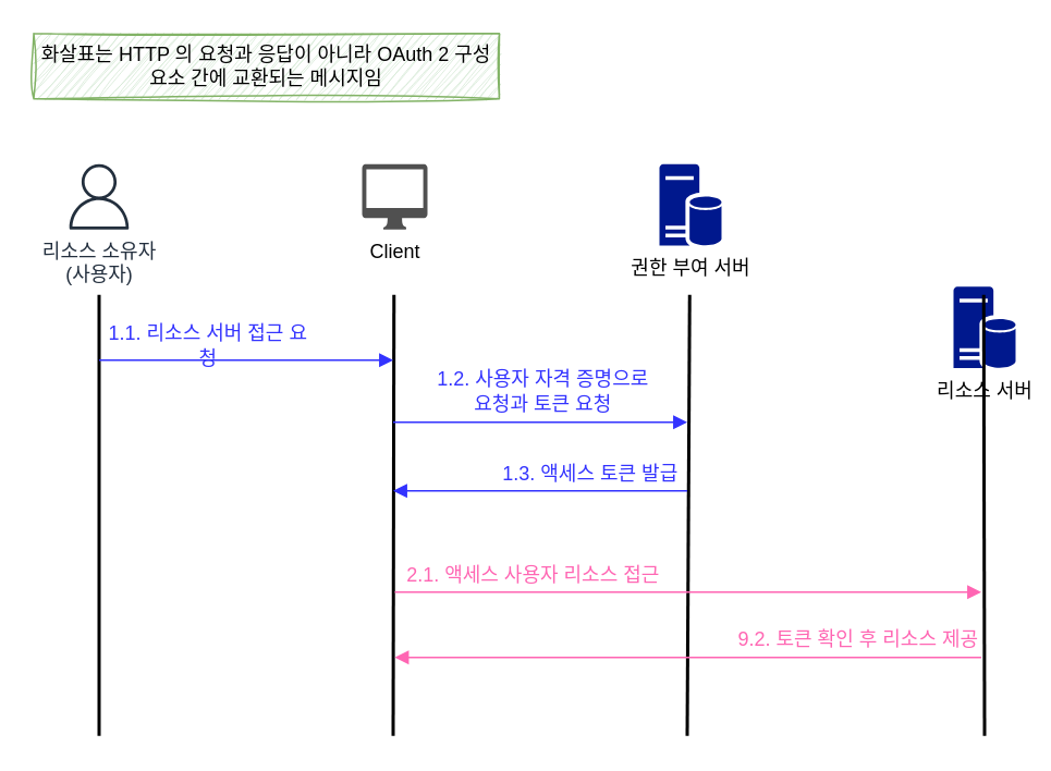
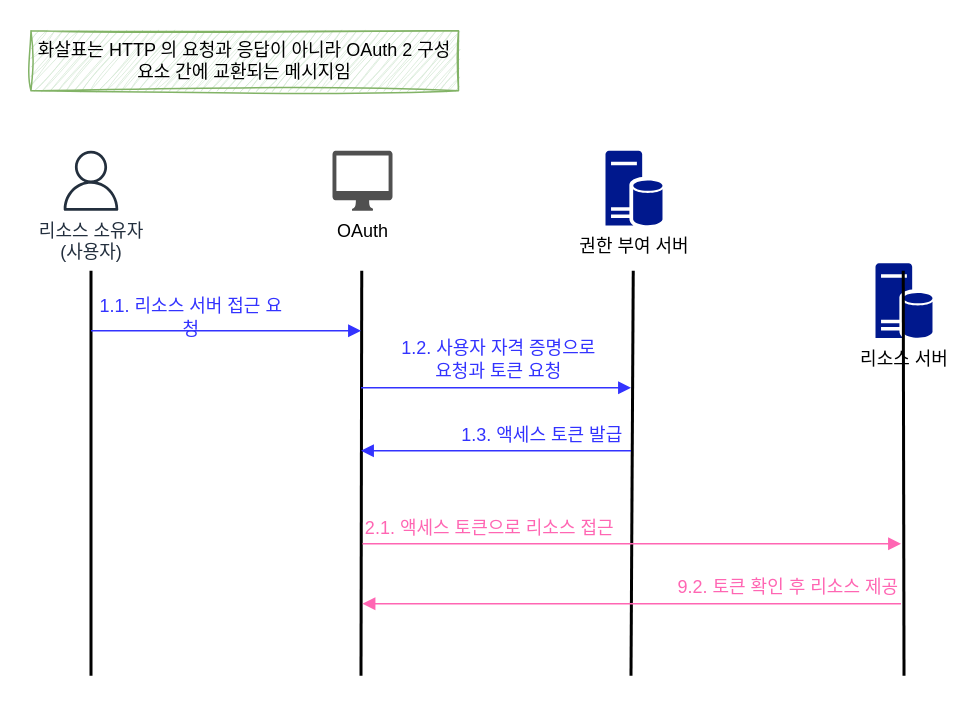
- <mxCell id="3" value="Client" style="sketch=0;pointerEvents=1;shadow=0;dashed=0;html=1;strokeColor=none;fillColor=#505050;labelPosition=center;verticalLabelPosition=bottom;verticalAlign=top;outlineConnect=0;align=center;shape=mxgraph.office.devices.mac_client;" vertex="1" parent="1"><mxGeometry x="221" y="100" width="40" height="40" as="geometry" /></mxCell>
+ <mxCell id="3" value="OAuth" style="sketch=0;pointerEvents=1;shadow=0;dashed=0;html=1;strokeColor=none;fillColor=#505050;labelPosition=center;verticalLabelPosition=bottom;verticalAlign=top;outlineConnect=0;align=center;shape=mxgraph.office.devices.mac_client;" vertex="1" parent="1"><mxGeometry x="221" y="100" width="40" height="40" as="geometry" /></mxCell>
- <mxCell id="16" value="2.1. 액세스 사용자 리소스 접근" style="text;html=1;align=center;verticalAlign=middle;whiteSpace=wrap;rounded=0;fontColor=#FF66B3;" vertex="1" parent="1"><mxGeometry x="242" y="342" width="168" height="20" as="geometry" /></mxCell>
+ <mxCell id="16" value="2.1. 액세스 토큰으로 리소스 접근" style="text;html=1;align=center;verticalAlign=middle;whiteSpace=wrap;rounded=0;fontColor=#FF66B3;" vertex="1" parent="1"><mxGeometry x="242" y="342" width="168" height="20" as="geometry" /></mxCell>
